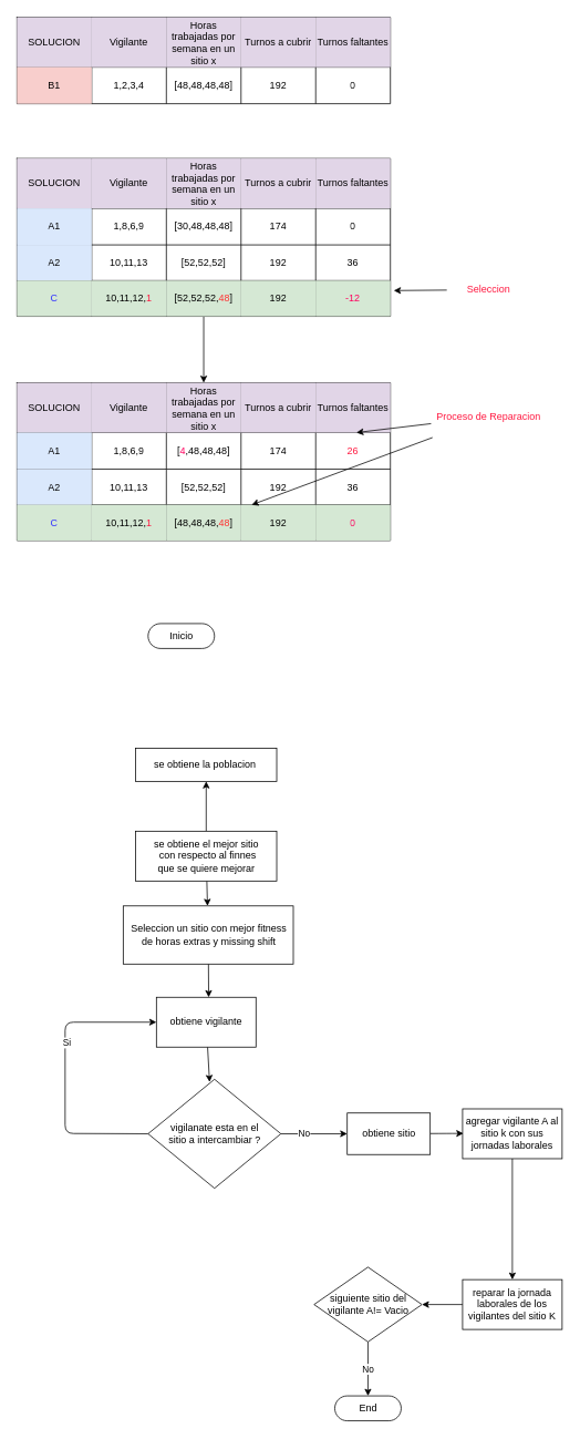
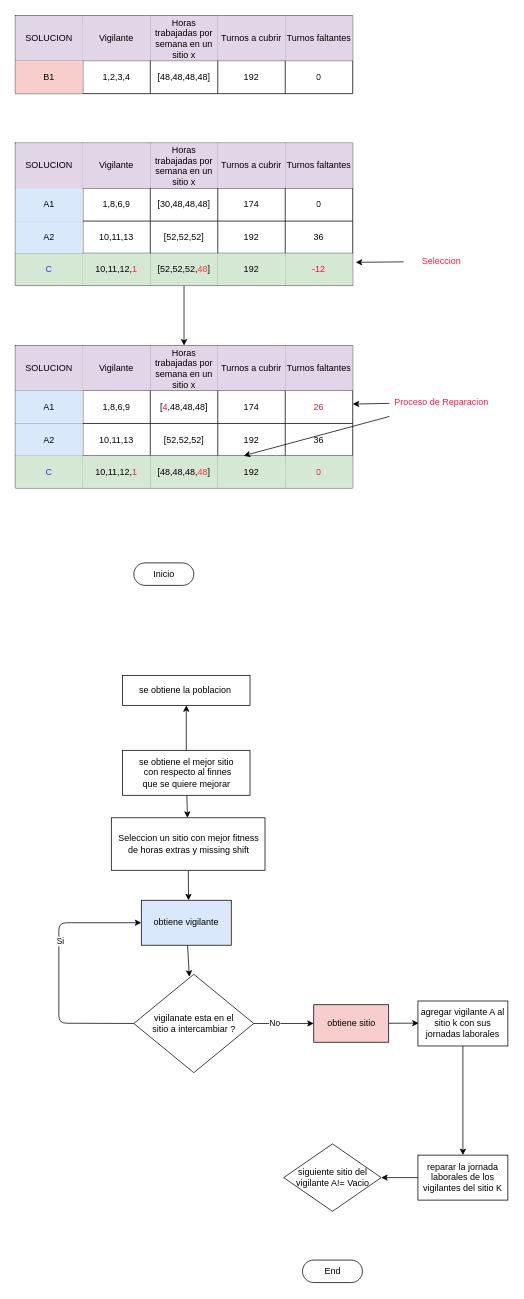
- <mxCell id="68" value="Proceso de Reparacion" style="html=1;dashed=0;whitespace=wrap;labelBackgroundColor=none;fontColor=#FF1940;fillColor=none;strokeColor=none;" parent="1" vertex="1"><mxGeometry x="519" y="476" width="138" height="50" as="geometry" /></mxCell>
+ <mxCell id="68" value="Proceso de Reparacion" style="html=1;dashed=0;whitespace=wrap;labelBackgroundColor=none;fontColor=#FF1940;fillColor=none;strokeColor=none;" parent="1" vertex="1"><mxGeometry x="519" y="511" width="138" height="50" as="geometry" /></mxCell>
- <mxCell id="78" value="obtiene vigilante" style="whiteSpace=wrap;html=1;dashed=0;" parent="1" vertex="1"><mxGeometry x="188" y="1200" width="120" height="60" as="geometry" /></mxCell>
+ <mxCell id="78" value="obtiene vigilante" style="whiteSpace=wrap;html=1;dashed=0;fillColor=#dae8fc;" parent="1" vertex="1"><mxGeometry x="188" y="1200" width="120" height="60" as="geometry" /></mxCell>
- <mxCell id="89" value="obtiene sitio" style="html=1;dashed=0;whitespace=wrap;" parent="1" vertex="1"><mxGeometry x="418" y="1339.39" width="100" height="50" as="geometry" /></mxCell>
+ <mxCell id="89" value="obtiene sitio" style="html=1;dashed=0;whitespace=wrap;fillColor=#f8cecc;" parent="1" vertex="1"><mxGeometry x="418" y="1339.39" width="100" height="50" as="geometry" /></mxCell>
- <mxCell id="90" value="No" style="edgeStyle=none;html=1;" parent="1" source="91" target="92" edge="1"><mxGeometry relative="1" as="geometry"><mxPoint x="443" y="1670" as="targetPoint" /></mxGeometry></mxCell>
